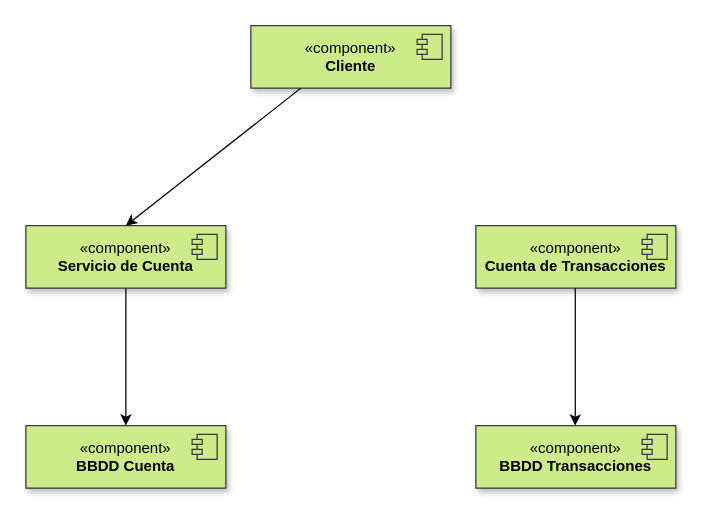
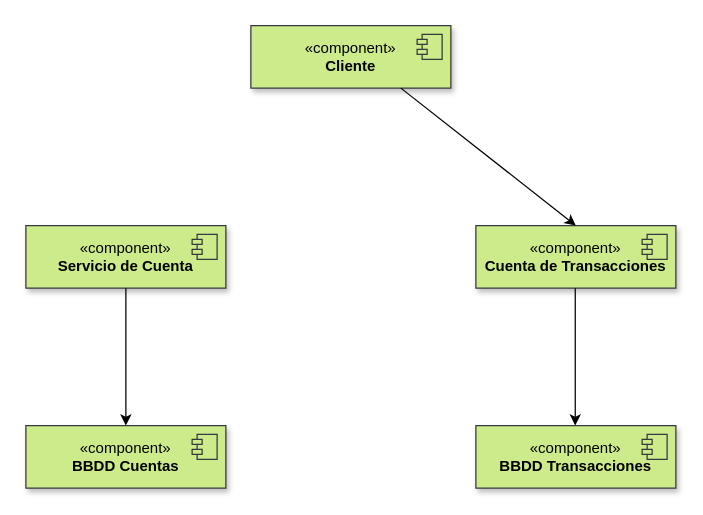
- <mxCell id="12" value="" style="endArrow=classic;html=1;rounded=0;entryX=0.5;entryY=0;entryDx=0;entryDy=0;exitX=0.25;exitY=1;exitDx=0;exitDy=0;" edge="1" parent="1" source="2" target="4"><mxGeometry width="50" height="50" relative="1" as="geometry"><mxPoint x="320" y="260" as="sourcePoint" /><mxPoint x="370" y="210" as="targetPoint" /></mxGeometry></mxCell>
+ <mxCell id="13" value="" style="endArrow=classic;html=1;rounded=0;entryX=0.5;entryY=0;entryDx=0;entryDy=0;exitX=0.75;exitY=1;exitDx=0;exitDy=0;" edge="1" parent="1" source="2" target="6"><mxGeometry width="50" height="50" relative="1" as="geometry"><mxPoint x="250" y="80" as="sourcePoint" /><mxPoint x="110" y="190" as="targetPoint" /></mxGeometry></mxCell>
- <mxCell id="8" value="«component»&lt;br&gt;&lt;b&gt;BBDD Cuenta&lt;/b&gt;" style="html=1;dropTarget=0;whiteSpace=wrap;fillColor=#cdeb8b;strokeColor=#36393d;shadow=1;" vertex="1" parent="1"><mxGeometry x="20" y="340" width="160" height="50" as="geometry" /></mxCell>
+ <mxCell id="8" value="«component»&lt;br&gt;&lt;b&gt;BBDD Cuentas&lt;/b&gt;" style="html=1;dropTarget=0;whiteSpace=wrap;fillColor=#cdeb8b;strokeColor=#36393d;shadow=1;" vertex="1" parent="1"><mxGeometry x="20" y="340" width="160" height="50" as="geometry" /></mxCell>
